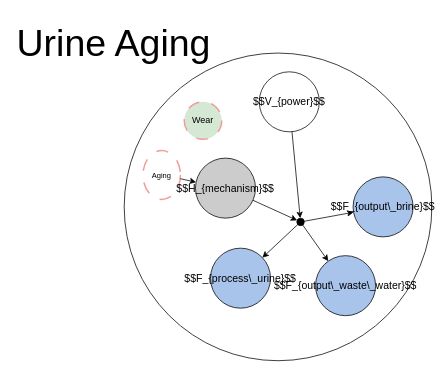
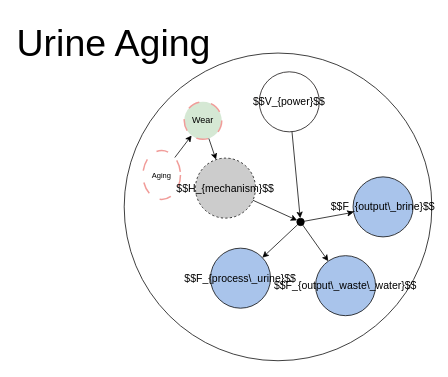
+ <mxCell id="16" value="" style="endArrow=classic;html=1;rounded=0;" edge="1" parent="1" source="15" target="7"><mxGeometry width="50" height="50" relative="1" as="geometry"><mxPoint x="248" y="245" as="sourcePoint" /><mxPoint x="293" y="264" as="targetPoint" /></mxGeometry></mxCell>
- <mxCell id="9" value="" style="endArrow=classic;html=1;rounded=0;" edge="1" parent="1" source="5" target="7"><mxGeometry width="50" height="50" relative="1" as="geometry"><mxPoint x="240" y="340" as="sourcePoint" /><mxPoint x="290" y="290" as="targetPoint" /></mxGeometry></mxCell>
+ <mxCell id="9" value="" style="endArrow=classic;html=1;rounded=0;" edge="1" parent="1" source="5" target="15"><mxGeometry width="50" height="50" relative="1" as="geometry"><mxPoint x="240" y="340" as="sourcePoint" /><mxPoint x="290" y="290" as="targetPoint" /></mxGeometry></mxCell>
- <mxCell id="7" value="&lt;font style=&quot;font-size: 14px;&quot;&gt;$$H_{mechanism}$$&lt;/font&gt;" style="ellipse;whiteSpace=wrap;html=1;aspect=fixed;fillColor=#CCCCCC;" vertex="1" parent="1"><mxGeometry x="260" y="210" width="80" height="80" as="geometry" /></mxCell>
+ <mxCell id="7" value="&lt;font style=&quot;font-size: 14px;&quot;&gt;$$H_{mechanism}$$&lt;/font&gt;" style="ellipse;whiteSpace=wrap;html=1;aspect=fixed;fillColor=#CCCCCC;dashed=1;" vertex="1" parent="1"><mxGeometry x="260" y="210" width="80" height="80" as="geometry" /></mxCell>
